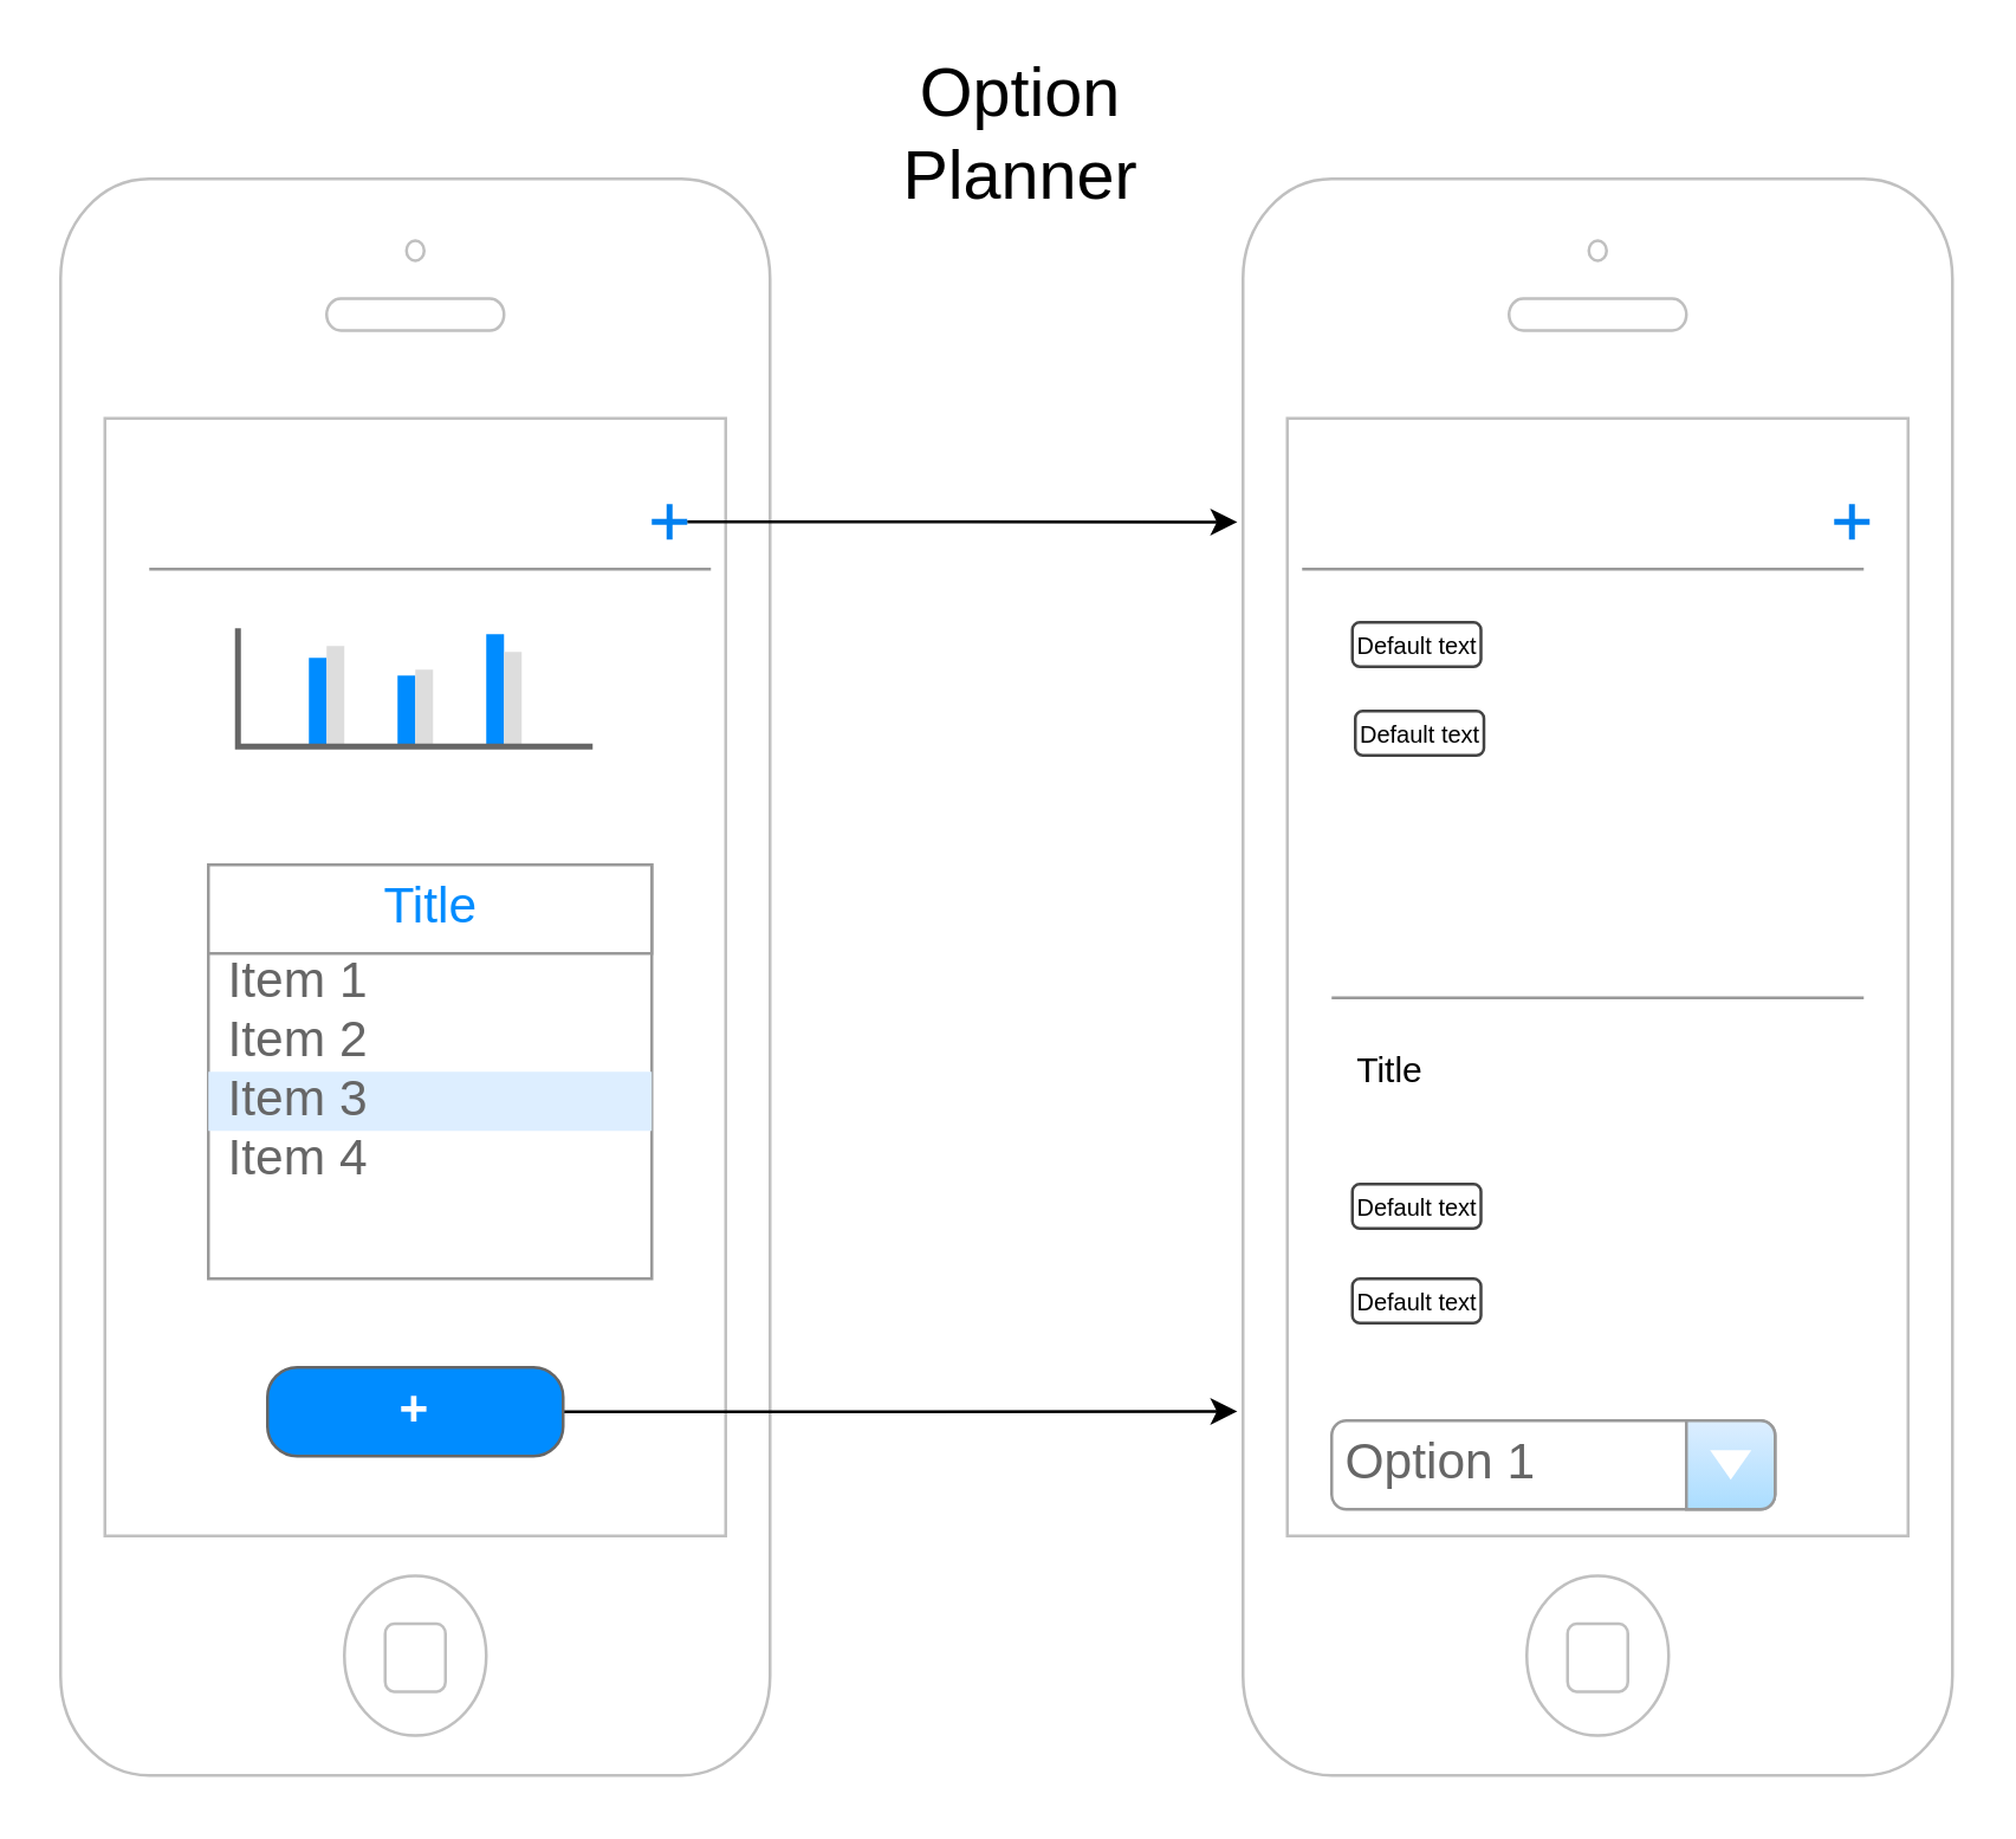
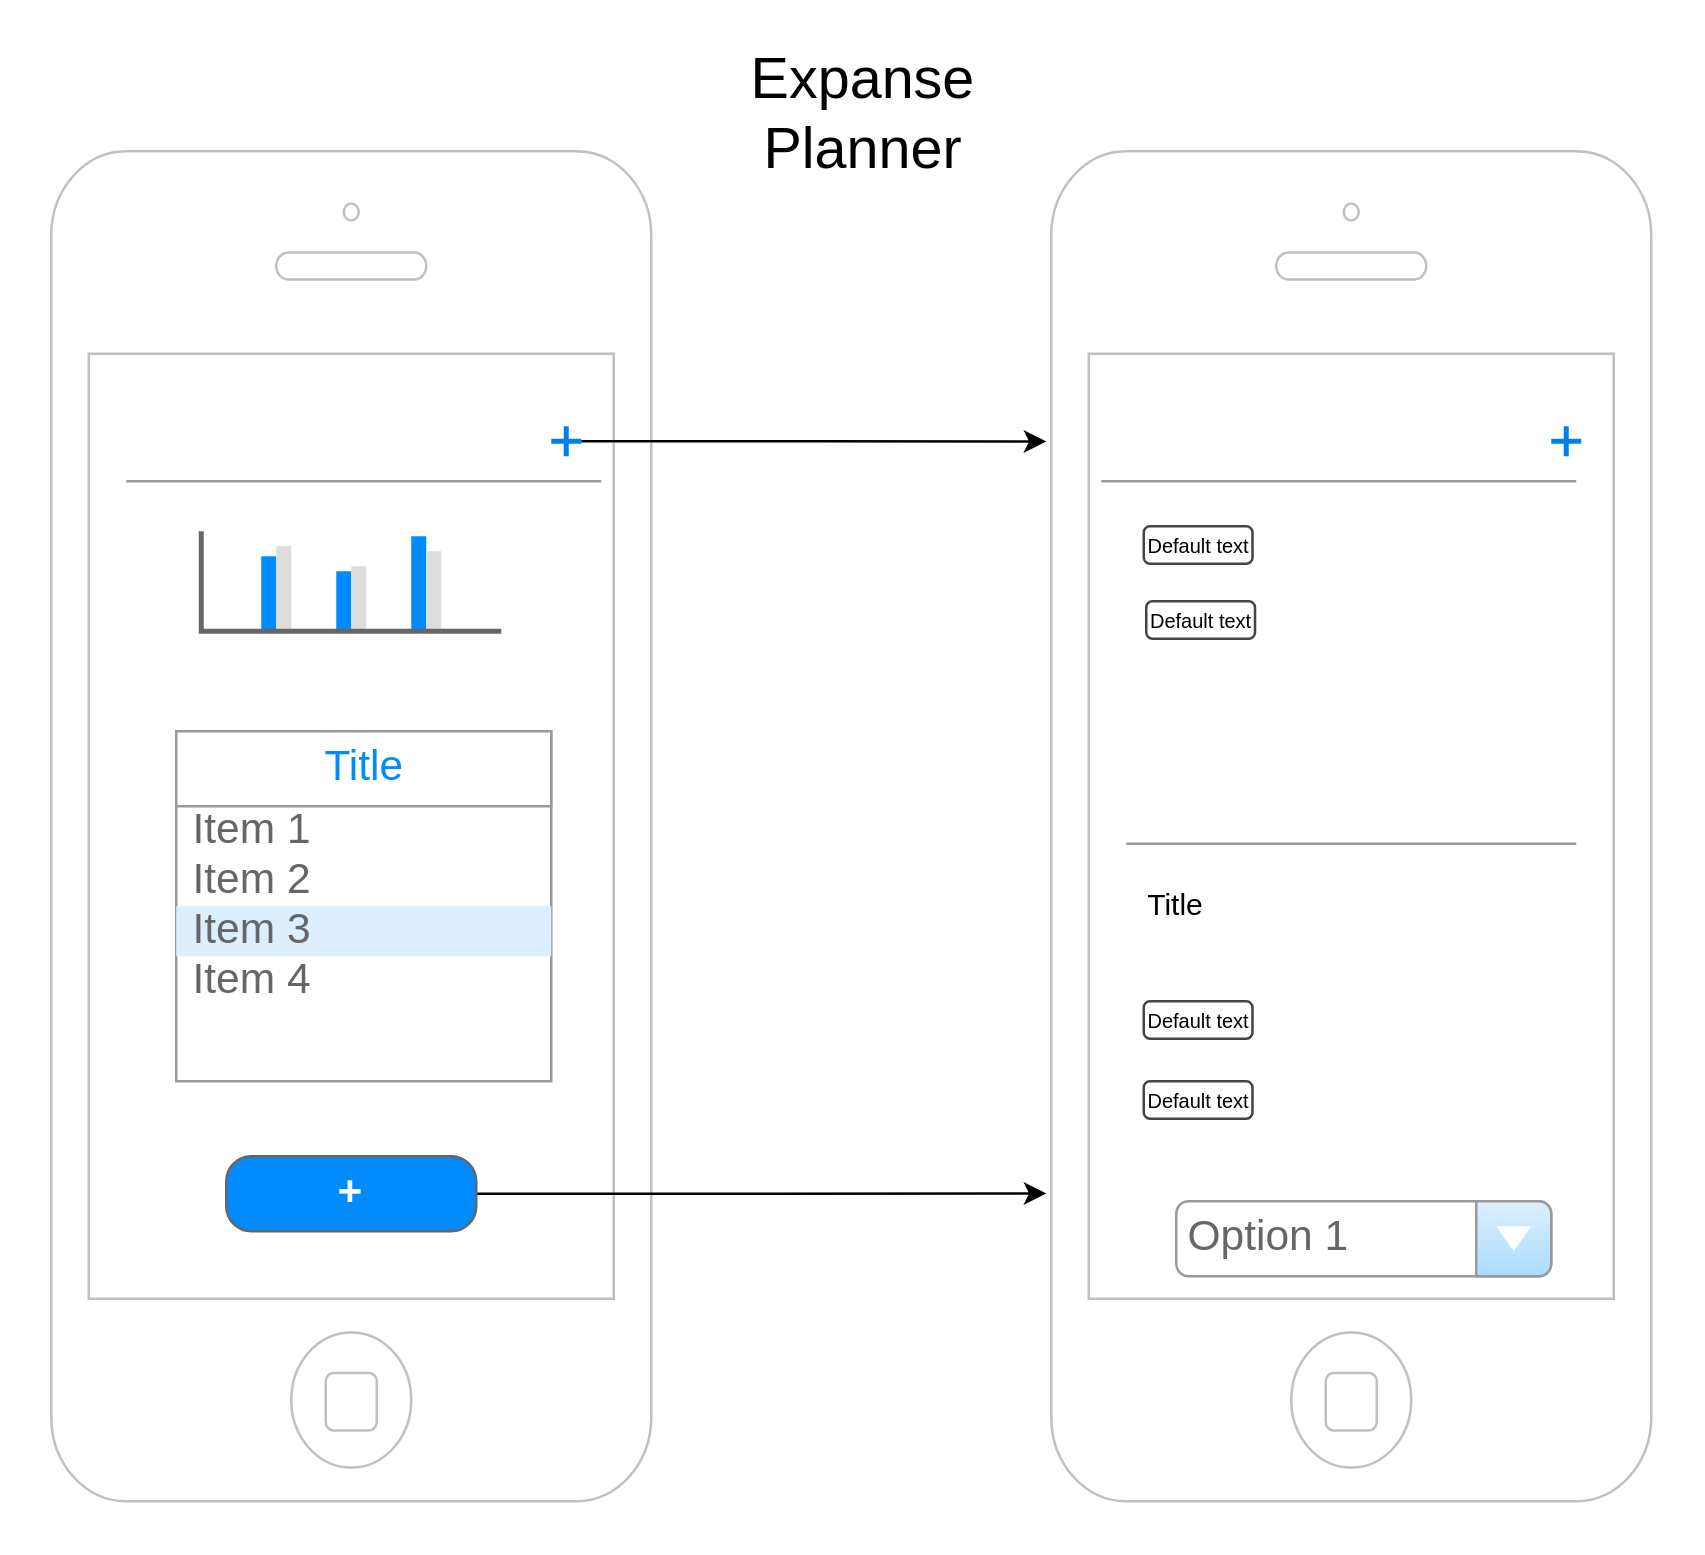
- <mxCell id="17" value="&lt;font style=&quot;font-size: 23px;&quot;&gt;Option Planner&lt;/font&gt;" style="text;strokeColor=none;align=center;fillColor=none;html=1;verticalAlign=middle;whiteSpace=wrap;rounded=0;" vertex="1" parent="1"><mxGeometry x="280" y="20" width="130" height="50" as="geometry" /></mxCell>
+ <mxCell id="17" value="&lt;font style=&quot;font-size: 23px;&quot;&gt;Expanse Planner&lt;/font&gt;" style="text;strokeColor=none;align=center;fillColor=none;html=1;verticalAlign=middle;whiteSpace=wrap;rounded=0;" vertex="1" parent="1"><mxGeometry x="280" y="20" width="130" height="50" as="geometry" /></mxCell>
- <mxCell id="20" value="Option 1" style="strokeWidth=1;shadow=0;dashed=0;align=center;html=1;shape=mxgraph.mockup.forms.comboBox;strokeColor=#999999;fillColor=#ddeeff;align=left;fillColor2=#aaddff;mainText=;fontColor=#666666;fontSize=17;spacingLeft=3;" vertex="1" parent="1"><mxGeometry x="450" y="480" width="150" height="30" as="geometry" /></mxCell>
+ <mxCell id="20" value="Option 1" style="strokeWidth=1;shadow=0;dashed=0;align=center;html=1;shape=mxgraph.mockup.forms.comboBox;strokeColor=#999999;fillColor=#ddeeff;align=left;fillColor2=#aaddff;mainText=;fontColor=#666666;fontSize=17;spacingLeft=3;" vertex="1" parent="1"><mxGeometry x="470" y="480" width="150" height="30" as="geometry" /></mxCell>
